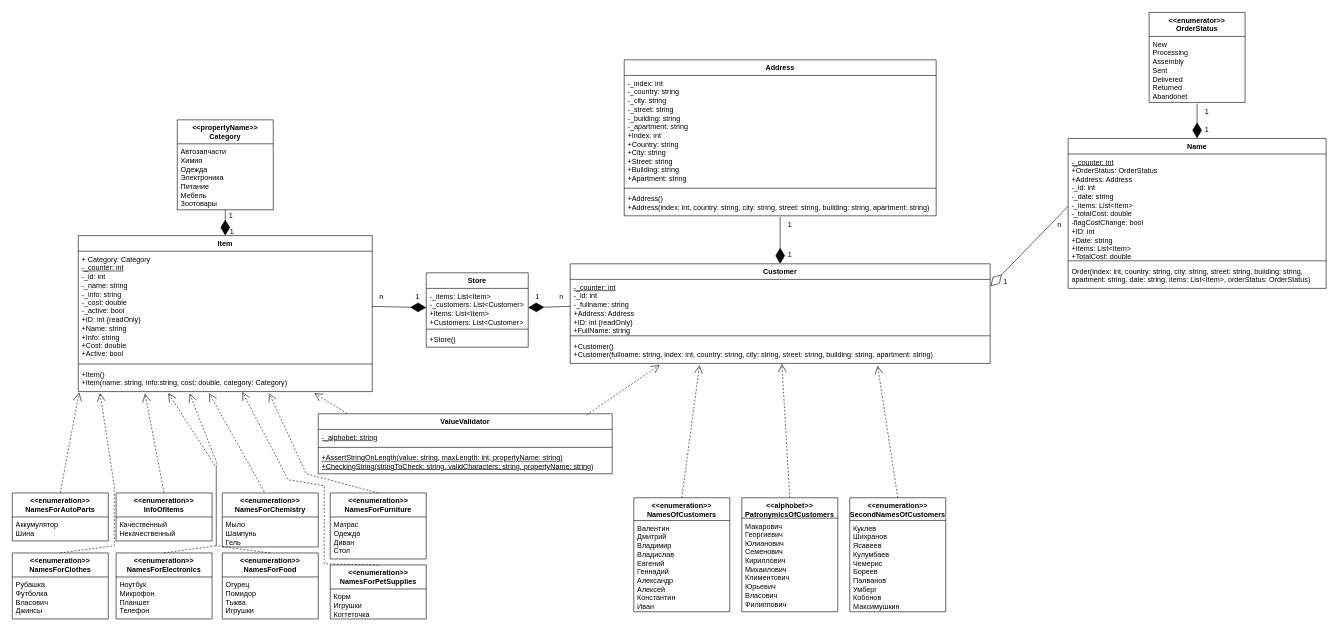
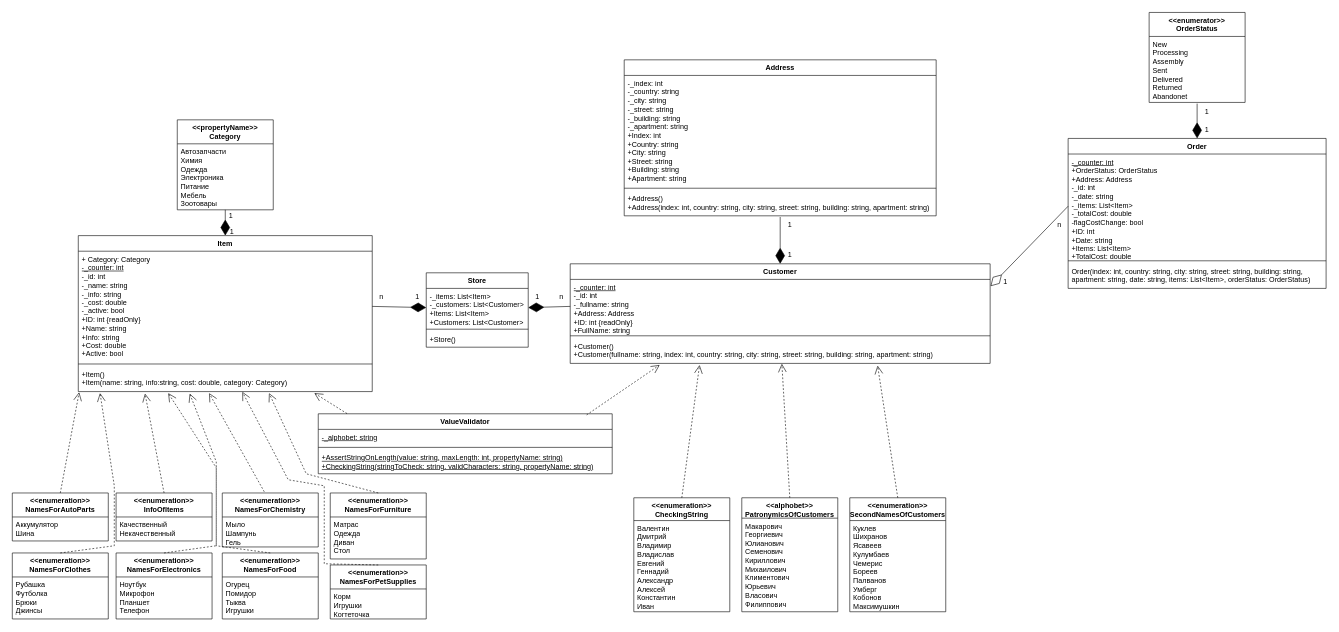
- <mxCell id="74" value="Name" style="swimlane;fontStyle=1;align=center;verticalAlign=top;childLayout=stackLayout;horizontal=1;startSize=26;horizontalStack=0;resizeParent=1;resizeParentMax=0;resizeLast=0;collapsible=1;marginBottom=0;whiteSpace=wrap;html=1;" vertex="1" parent="1"><mxGeometry x="1780" y="230" width="430" height="250" as="geometry" /></mxCell>
+ <mxCell id="74" value="Order" style="swimlane;fontStyle=1;align=center;verticalAlign=top;childLayout=stackLayout;horizontal=1;startSize=26;horizontalStack=0;resizeParent=1;resizeParentMax=0;resizeLast=0;collapsible=1;marginBottom=0;whiteSpace=wrap;html=1;" vertex="1" parent="1"><mxGeometry x="1780" y="230" width="430" height="250" as="geometry" /></mxCell>
- <mxCell id="63" value="&amp;lt;&amp;lt;enumeration&amp;gt;&amp;gt;&lt;div&gt;NamesOfCustomers&lt;/div&gt;" style="swimlane;fontStyle=1;align=center;verticalAlign=top;childLayout=stackLayout;horizontal=1;startSize=38;horizontalStack=0;resizeParent=1;resizeParentMax=0;resizeLast=0;collapsible=1;marginBottom=0;whiteSpace=wrap;html=1;" parent="1" vertex="1"><mxGeometry x="1056" y="829" width="160" height="190" as="geometry" /></mxCell>
+ <mxCell id="63" value="&amp;lt;&amp;lt;enumeration&amp;gt;&amp;gt;&lt;div&gt;CheckingString&lt;/div&gt;" style="swimlane;fontStyle=1;align=center;verticalAlign=top;childLayout=stackLayout;horizontal=1;startSize=38;horizontalStack=0;resizeParent=1;resizeParentMax=0;resizeLast=0;collapsible=1;marginBottom=0;whiteSpace=wrap;html=1;" parent="1" vertex="1"><mxGeometry x="1056" y="829" width="160" height="190" as="geometry" /></mxCell>
- <mxCell id="47" value="Рубашка&lt;div&gt;Футболка&lt;br&gt;&lt;div&gt;Власович&lt;/div&gt;&lt;div&gt;Джинсы&lt;/div&gt;&lt;/div&gt;" style="text;strokeColor=none;fillColor=none;align=left;verticalAlign=top;spacingLeft=4;spacingRight=4;overflow=hidden;rotatable=0;points=[[0,0.5],[1,0.5]];portConstraint=eastwest;whiteSpace=wrap;html=1;" parent="46" vertex="1"><mxGeometry y="40" width="160" height="70" as="geometry" /></mxCell>
+ <mxCell id="47" value="Рубашка&lt;div&gt;Футболка&lt;br&gt;&lt;div&gt;Брюки&lt;/div&gt;&lt;div&gt;Джинсы&lt;/div&gt;&lt;/div&gt;" style="text;strokeColor=none;fillColor=none;align=left;verticalAlign=top;spacingLeft=4;spacingRight=4;overflow=hidden;rotatable=0;points=[[0,0.5],[1,0.5]];portConstraint=eastwest;whiteSpace=wrap;html=1;" parent="46" vertex="1"><mxGeometry y="40" width="160" height="70" as="geometry" /></mxCell>
